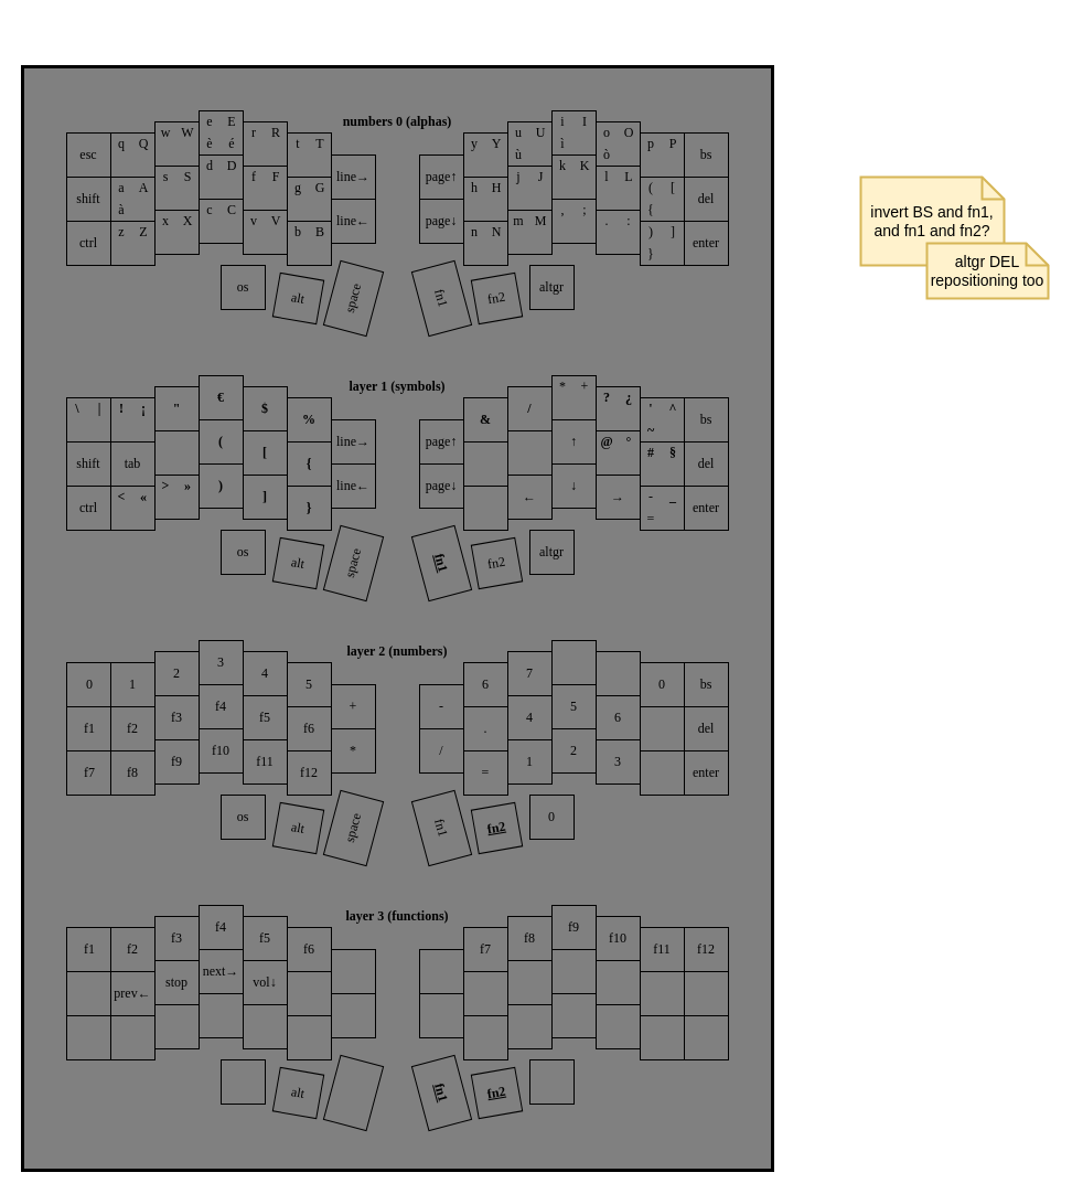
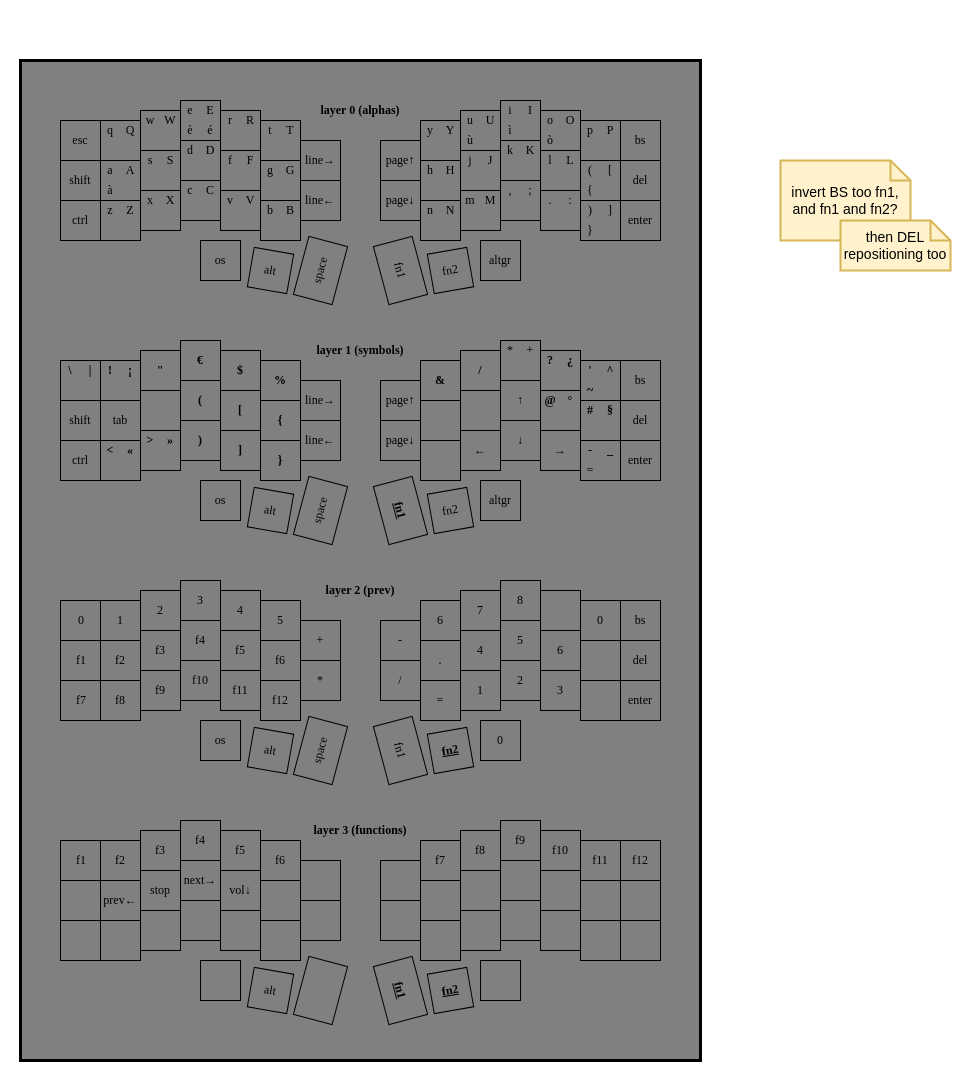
- <mxCell id="353" value="&lt;font face=&quot;Cascadia Code&quot;&gt;&lt;span&gt;numbers 0 (alphas)&lt;/span&gt;&lt;/font&gt;" style="text;html=1;strokeColor=none;fillColor=none;align=center;verticalAlign=middle;whiteSpace=wrap;rounded=0;strokeWidth=1;fontStyle=1;fontColor=default;" parent="2" vertex="1"><mxGeometry x="240" y="80" width="200" height="20" as="geometry" /></mxCell>
+ <mxCell id="353" value="&lt;font face=&quot;Cascadia Code&quot;&gt;&lt;span&gt;layer 0 (alphas)&lt;/span&gt;&lt;/font&gt;" style="text;html=1;strokeColor=none;fillColor=none;align=center;verticalAlign=middle;whiteSpace=wrap;rounded=0;strokeWidth=1;fontStyle=1;fontColor=default;" parent="2" vertex="1"><mxGeometry x="240" y="80" width="200" height="20" as="geometry" /></mxCell>
- <mxCell id="392" value="invert BS and fn1, and fn1 and fn2?" style="shape=note;strokeWidth=2;fontSize=14;size=20;whiteSpace=wrap;html=1;fillColor=#fff2cc;strokeColor=#d6b656;fontColor=default;" parent="1" vertex="1"><mxGeometry x="780" y="160" width="130" height="80" as="geometry" /></mxCell>
+ <mxCell id="392" value="invert BS too fn1, and fn1 and fn2?" style="shape=note;strokeWidth=2;fontSize=14;size=20;whiteSpace=wrap;html=1;fillColor=#fff2cc;strokeColor=#d6b656;fontColor=default;" parent="1" vertex="1"><mxGeometry x="780" y="160" width="130" height="80" as="geometry" /></mxCell>
- <mxCell id="393" value="&lt;div style=&quot;&quot;&gt;&lt;span&gt;altgr DEL repositioning too&lt;/span&gt;&lt;/div&gt;" style="shape=note;strokeWidth=2;fontSize=14;size=20;whiteSpace=wrap;html=1;fillColor=#fff2cc;strokeColor=#d6b656;fontColor=light-dark(#000000,#FFFFFF);align=center;" parent="1" vertex="1"><mxGeometry x="840" y="220" width="110" height="50" as="geometry" /></mxCell>
+ <mxCell id="393" value="&lt;div style=&quot;&quot;&gt;&lt;span&gt;then DEL repositioning too&lt;/span&gt;&lt;/div&gt;" style="shape=note;strokeWidth=2;fontSize=14;size=20;whiteSpace=wrap;html=1;fillColor=#fff2cc;strokeColor=#d6b656;fontColor=light-dark(#000000,#FFFFFF);align=center;" parent="1" vertex="1"><mxGeometry x="840" y="220" width="110" height="50" as="geometry" /></mxCell>
- <mxCell id="355" value="&lt;font face=&quot;Cascadia Code&quot;&gt;&lt;span&gt;layer 2 (numbers)&lt;/span&gt;&lt;/font&gt;" style="text;html=1;strokeColor=none;fillColor=none;align=center;verticalAlign=middle;whiteSpace=wrap;rounded=0;strokeWidth=1;fontStyle=1;fontColor=default;" parent="2" vertex="1"><mxGeometry x="240" y="560" width="200" height="20" as="geometry" /></mxCell>
+ <mxCell id="355" value="&lt;font face=&quot;Cascadia Code&quot;&gt;&lt;span&gt;layer 2 (prev)&lt;/span&gt;&lt;/font&gt;" style="text;html=1;strokeColor=none;fillColor=none;align=center;verticalAlign=middle;whiteSpace=wrap;rounded=0;strokeWidth=1;fontStyle=1;fontColor=default;" parent="2" vertex="1"><mxGeometry x="240" y="560" width="200" height="20" as="geometry" /></mxCell>
+ <mxCell id="319" value="8" style="text;html=1;strokeColor=none;fillColor=none;align=center;verticalAlign=middle;whiteSpace=wrap;rounded=0;strokeWidth=1;fontFamily=Cascadia Code;fontColor=default;" parent="2" vertex="1"><mxGeometry x="490" y="570" width="20" height="20" as="geometry" /></mxCell>
